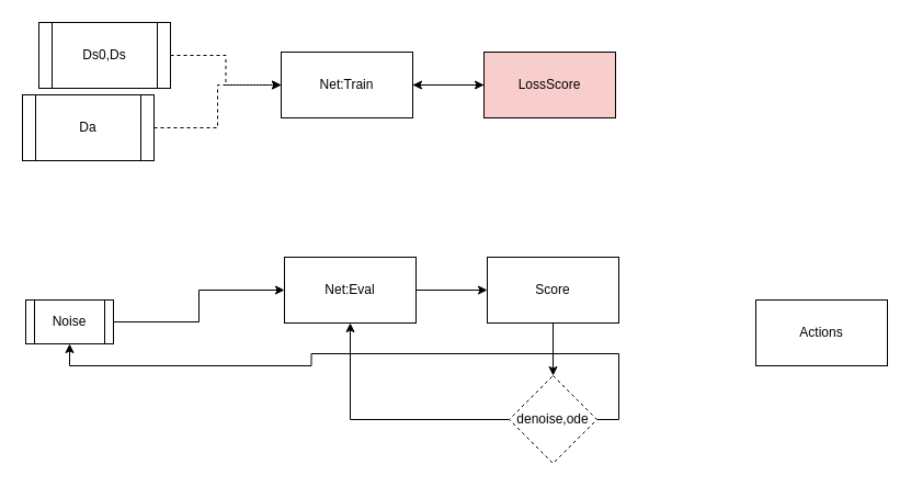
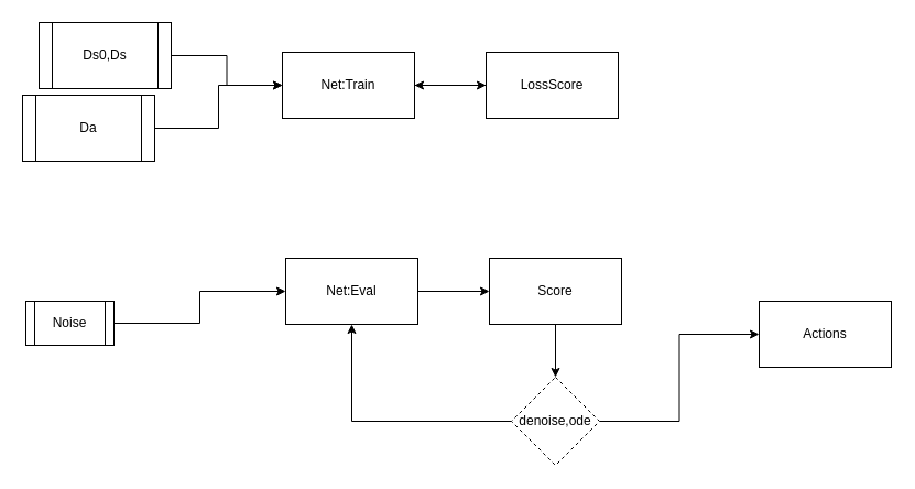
- <mxCell id="4" style="edgeStyle=orthogonalEdgeStyle;rounded=0;orthogonalLoop=1;jettySize=auto;html=1;exitX=1;exitY=0.5;exitDx=0;exitDy=0;entryX=0;entryY=0.5;entryDx=0;entryDy=0;dashed=1;" edge="1" parent="1" source="5" target="3"><mxGeometry relative="1" as="geometry" /></mxCell>
+ <mxCell id="4" style="edgeStyle=orthogonalEdgeStyle;rounded=0;orthogonalLoop=1;jettySize=auto;html=1;exitX=1;exitY=0.5;exitDx=0;exitDy=0;entryX=0;entryY=0.5;entryDx=0;entryDy=0;" edge="1" parent="1" source="5" target="3"><mxGeometry relative="1" as="geometry" /></mxCell>
- <mxCell id="9" value="LossScore" style="rounded=0;whiteSpace=wrap;html=1;fillColor=#f8cecc;" vertex="1" parent="1"><mxGeometry x="441" y="47" width="120" height="60" as="geometry" /></mxCell>
+ <mxCell id="9" value="LossScore" style="rounded=0;whiteSpace=wrap;html=1;" vertex="1" parent="1"><mxGeometry x="441" y="47" width="120" height="60" as="geometry" /></mxCell>
- <mxCell id="6" style="edgeStyle=orthogonalEdgeStyle;rounded=0;orthogonalLoop=1;jettySize=auto;html=1;exitX=1;exitY=0.5;exitDx=0;exitDy=0;entryX=0;entryY=0.5;entryDx=0;entryDy=0;dashed=1;" edge="1" parent="1" source="7" target="3"><mxGeometry relative="1" as="geometry" /></mxCell>
+ <mxCell id="6" style="edgeStyle=orthogonalEdgeStyle;rounded=0;orthogonalLoop=1;jettySize=auto;html=1;exitX=1;exitY=0.5;exitDx=0;exitDy=0;entryX=0;entryY=0.5;entryDx=0;entryDy=0;" edge="1" parent="1" source="7" target="3"><mxGeometry relative="1" as="geometry" /></mxCell>
- <mxCell id="17" style="edgeStyle=orthogonalEdgeStyle;rounded=0;orthogonalLoop=1;jettySize=auto;html=1;exitX=1;exitY=0.5;exitDx=0;exitDy=0;" edge="1" parent="1" source="18" target="13"><mxGeometry relative="1" as="geometry" /></mxCell>
+ <mxCell id="17" style="edgeStyle=orthogonalEdgeStyle;rounded=0;orthogonalLoop=1;jettySize=auto;html=1;exitX=1;exitY=0.5;exitDx=0;exitDy=0;entryX=0;entryY=0.5;entryDx=0;entryDy=0;" edge="1" parent="1" source="18" target="19"><mxGeometry relative="1" as="geometry" /></mxCell>
